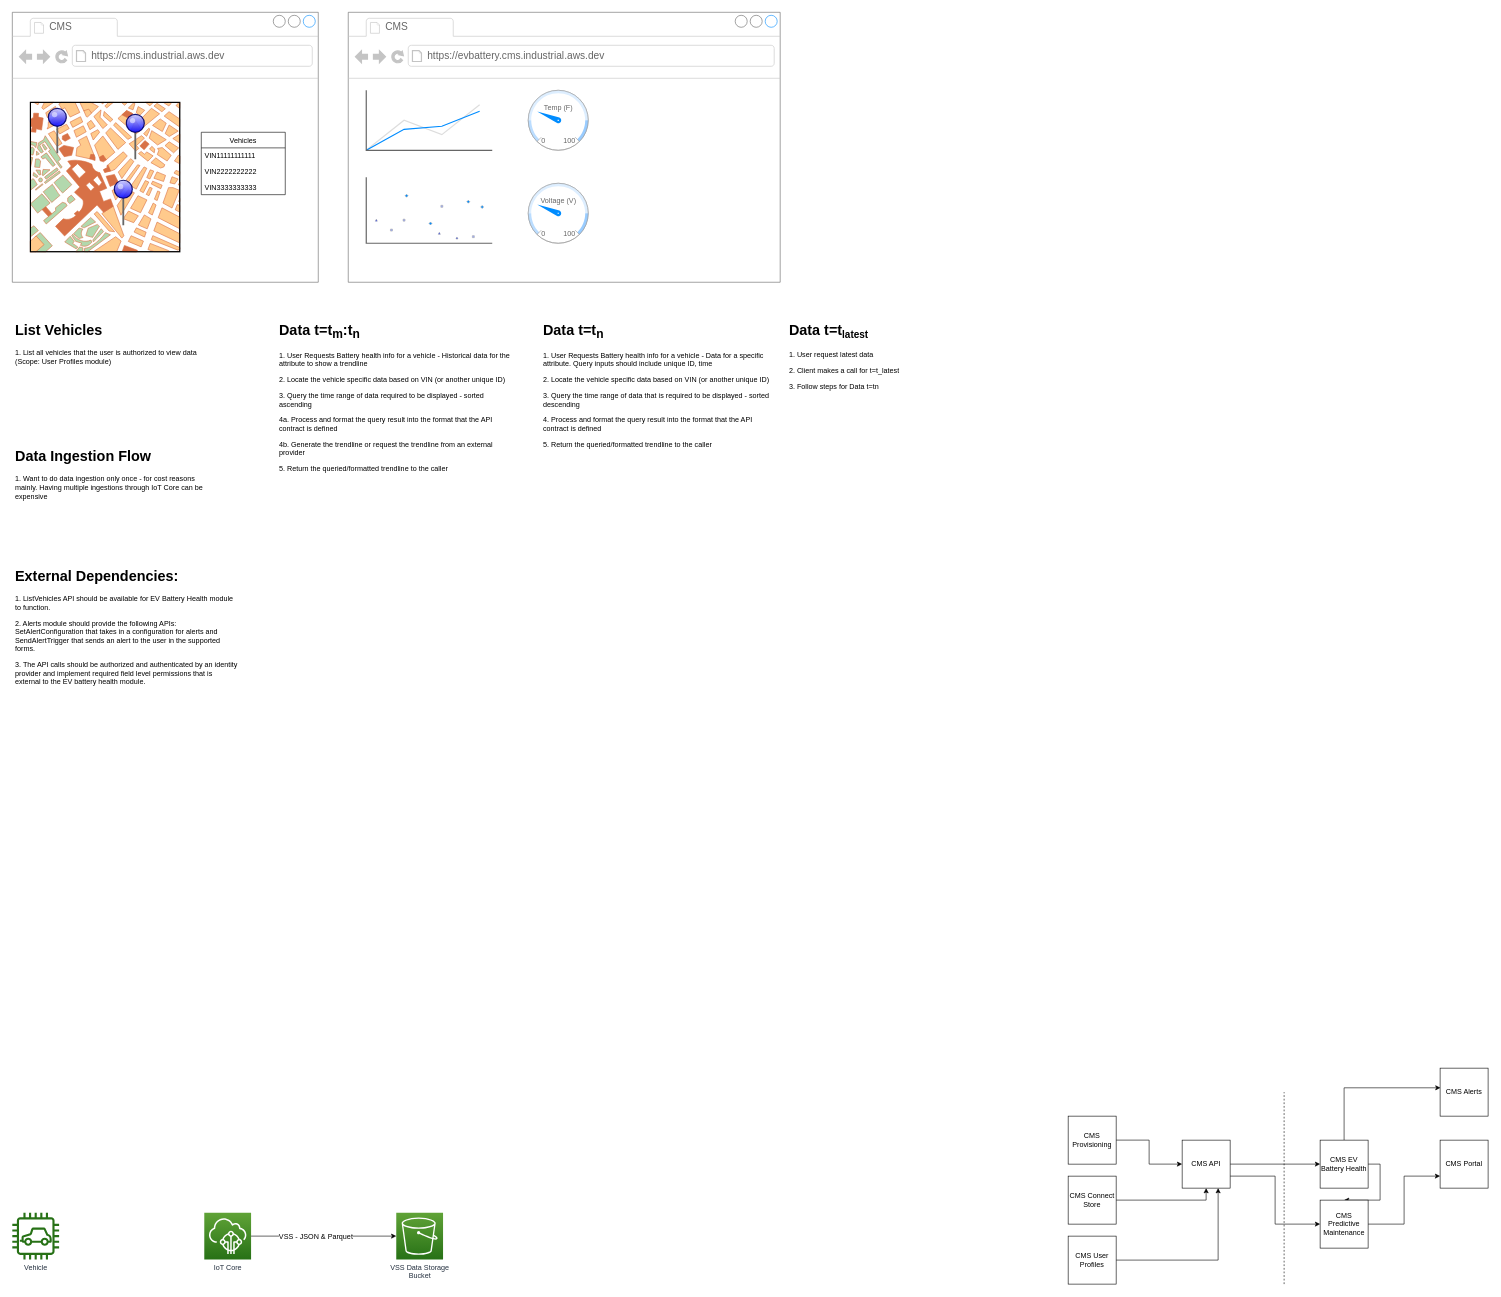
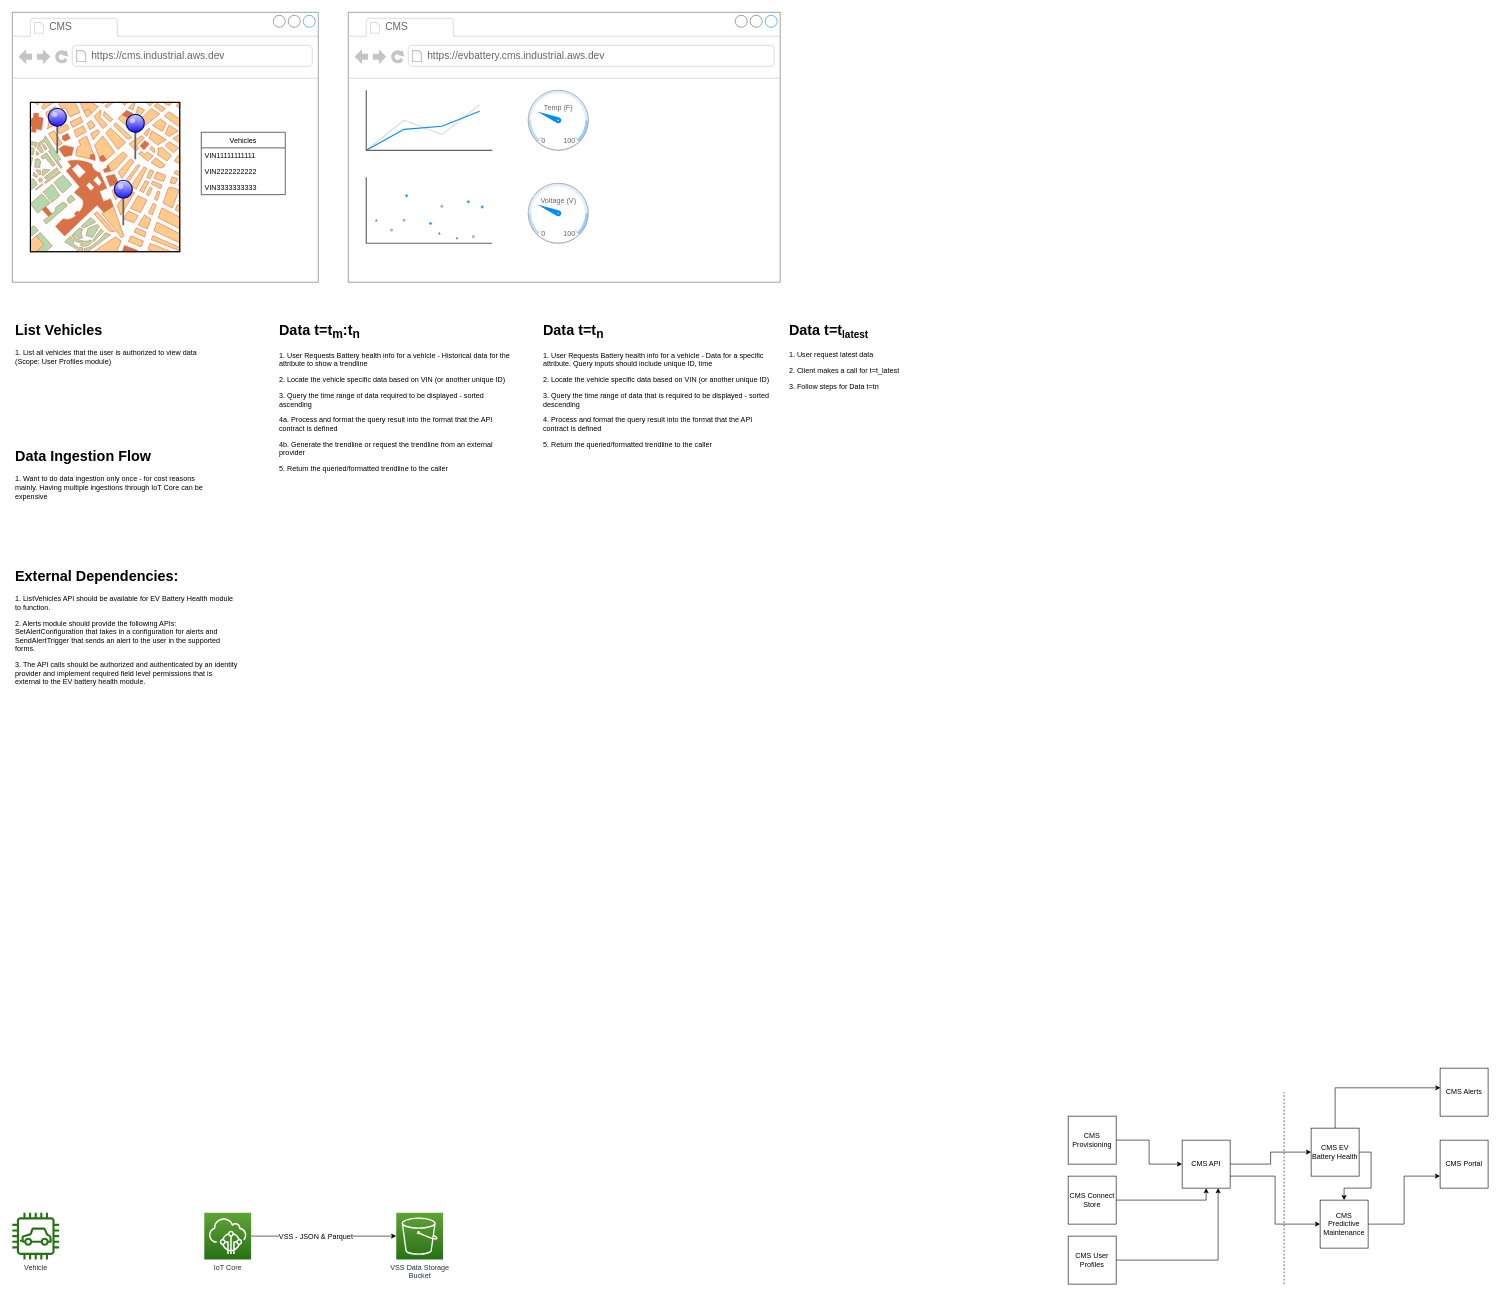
- <mxCell id="44" value="CMS EV Battery Health" style="whiteSpace=wrap;html=1;aspect=fixed;" vertex="1" parent="1"><mxGeometry x="2200" y="1900" width="80" height="80" as="geometry" /></mxCell>
+ <mxCell id="44" value="CMS EV Battery Health" style="whiteSpace=wrap;html=1;aspect=fixed;" vertex="1" parent="1"><mxGeometry x="2185" y="1880" width="80" height="80" as="geometry" /></mxCell>
